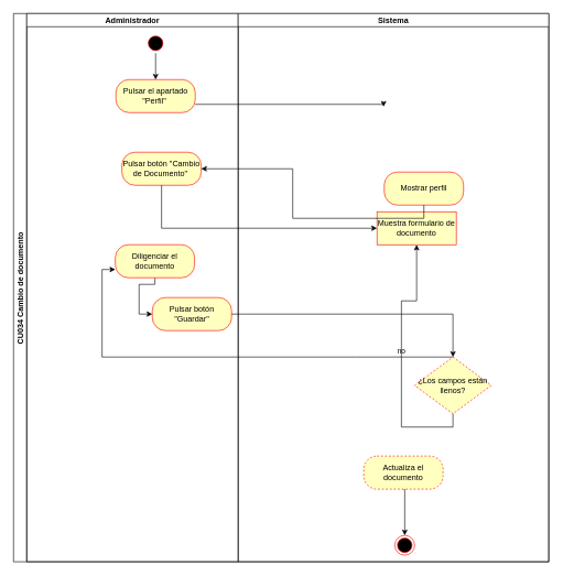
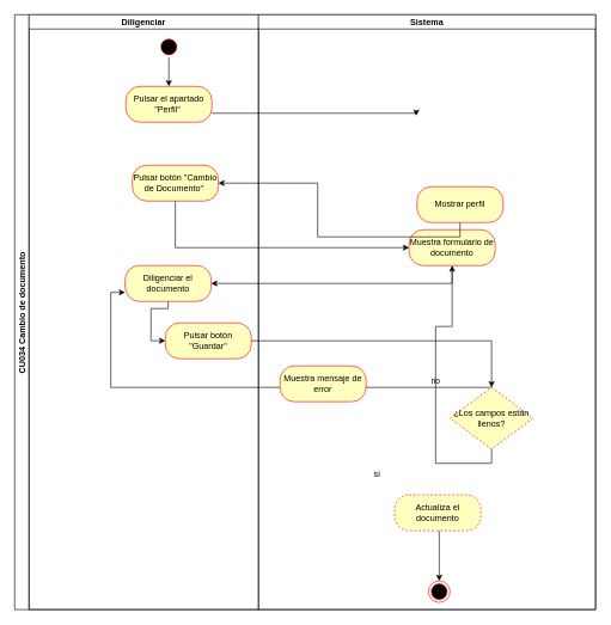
- <mxCell id="3" value="Administrador" style="swimlane;startSize=20;" vertex="1" parent="2"><mxGeometry x="20" width="320" height="830" as="geometry" /></mxCell>
+ <mxCell id="3" value="Diligenciar" style="swimlane;startSize=20;" vertex="1" parent="2"><mxGeometry x="20" width="320" height="830" as="geometry" /></mxCell>
- <mxCell id="26" value="Muestra formulario de documento" style="whiteSpace=wrap;html=1;arcSize=40;fontColor=#000000;fillColor=#ffffc0;strokeColor=#ff0000;rounded=0;" vertex="1" parent="9"><mxGeometry x="210" y="300" width="120" height="50" as="geometry" /></mxCell>
+ <mxCell id="26" value="Muestra formulario de documento" style="rounded=1;whiteSpace=wrap;html=1;arcSize=40;fontColor=#000000;fillColor=#ffffc0;strokeColor=#ff0000;" vertex="1" parent="9"><mxGeometry x="210" y="300" width="120" height="50" as="geometry" /></mxCell>
+ <mxCell id="25" style="edgeStyle=orthogonalEdgeStyle;rounded=0;orthogonalLoop=1;jettySize=auto;html=1;entryX=1;entryY=0.5;entryDx=0;entryDy=0;" edge="1" parent="9" source="26" target="12"><mxGeometry relative="1" as="geometry"><Array as="points"><mxPoint x="270" y="375" /></Array></mxGeometry></mxCell>
+ <mxCell id="21" value="Muestra mensaje de error" style="rounded=1;whiteSpace=wrap;html=1;arcSize=40;fontColor=#000000;fillColor=#ffffc0;strokeColor=#ff0000;" vertex="1" parent="9"><mxGeometry x="30" y="490" width="120" height="50" as="geometry" /></mxCell>
+ <mxCell id="22" value="si" style="text;html=1;align=center;verticalAlign=middle;resizable=0;points=[];autosize=1;strokeColor=none;fillColor=none;" vertex="1" parent="9"><mxGeometry x="150" y="626" width="30" height="30" as="geometry" /></mxCell>
